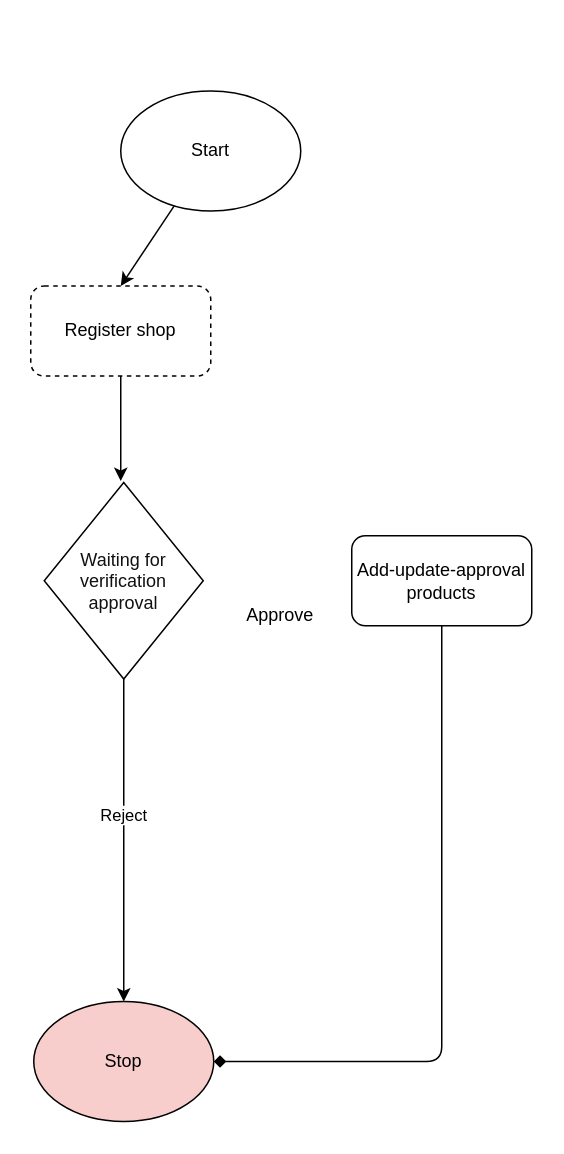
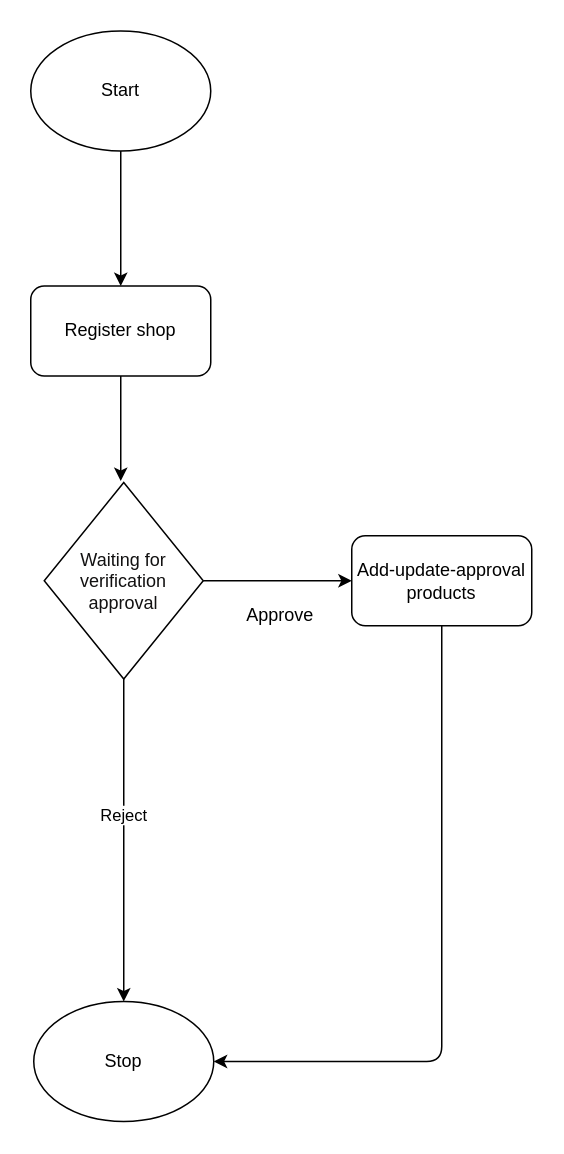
- <mxCell id="5" value="Start" style="ellipse;whiteSpace=wrap;html=1;" vertex="1" parent="1"><mxGeometry x="80" y="60" width="120" height="80" as="geometry" /></mxCell>
+ <mxCell id="5" value="Start" style="ellipse;whiteSpace=wrap;html=1;" vertex="1" parent="1"><mxGeometry x="20" y="20" width="120" height="80" as="geometry" /></mxCell>
- <mxCell id="3" value="Register shop" style="rounded=1;whiteSpace=wrap;html=1;dashed=1;" vertex="1" parent="1"><mxGeometry x="20" y="190" width="120" height="60" as="geometry" /></mxCell>
+ <mxCell id="3" value="Register shop" style="rounded=1;whiteSpace=wrap;html=1;" vertex="1" parent="1"><mxGeometry x="20" y="190" width="120" height="60" as="geometry" /></mxCell>
+ <mxCell id="9" style="edgeStyle=none;html=1;entryX=0;entryY=0.5;entryDx=0;entryDy=0;" edge="1" parent="1" source="10" target="12"><mxGeometry relative="1" as="geometry" /></mxCell>
- <mxCell id="6" value="Stop" style="ellipse;whiteSpace=wrap;html=1;fillColor=#f8cecc;" vertex="1" parent="1"><mxGeometry x="22" y="667" width="120" height="80" as="geometry" /></mxCell>
+ <mxCell id="6" value="Stop" style="ellipse;whiteSpace=wrap;html=1;" vertex="1" parent="1"><mxGeometry x="22" y="667" width="120" height="80" as="geometry" /></mxCell>
- <mxCell id="11" style="edgeStyle=none;html=1;entryX=1;entryY=0.5;entryDx=0;entryDy=0;endArrow=diamond;" edge="1" parent="1" source="12" target="6"><mxGeometry relative="1" as="geometry"><Array as="points"><mxPoint x="294" y="707" /></Array></mxGeometry></mxCell>
+ <mxCell id="11" style="edgeStyle=none;html=1;entryX=1;entryY=0.5;entryDx=0;entryDy=0;" edge="1" parent="1" source="12" target="6"><mxGeometry relative="1" as="geometry"><Array as="points"><mxPoint x="294" y="707" /></Array></mxGeometry></mxCell>
